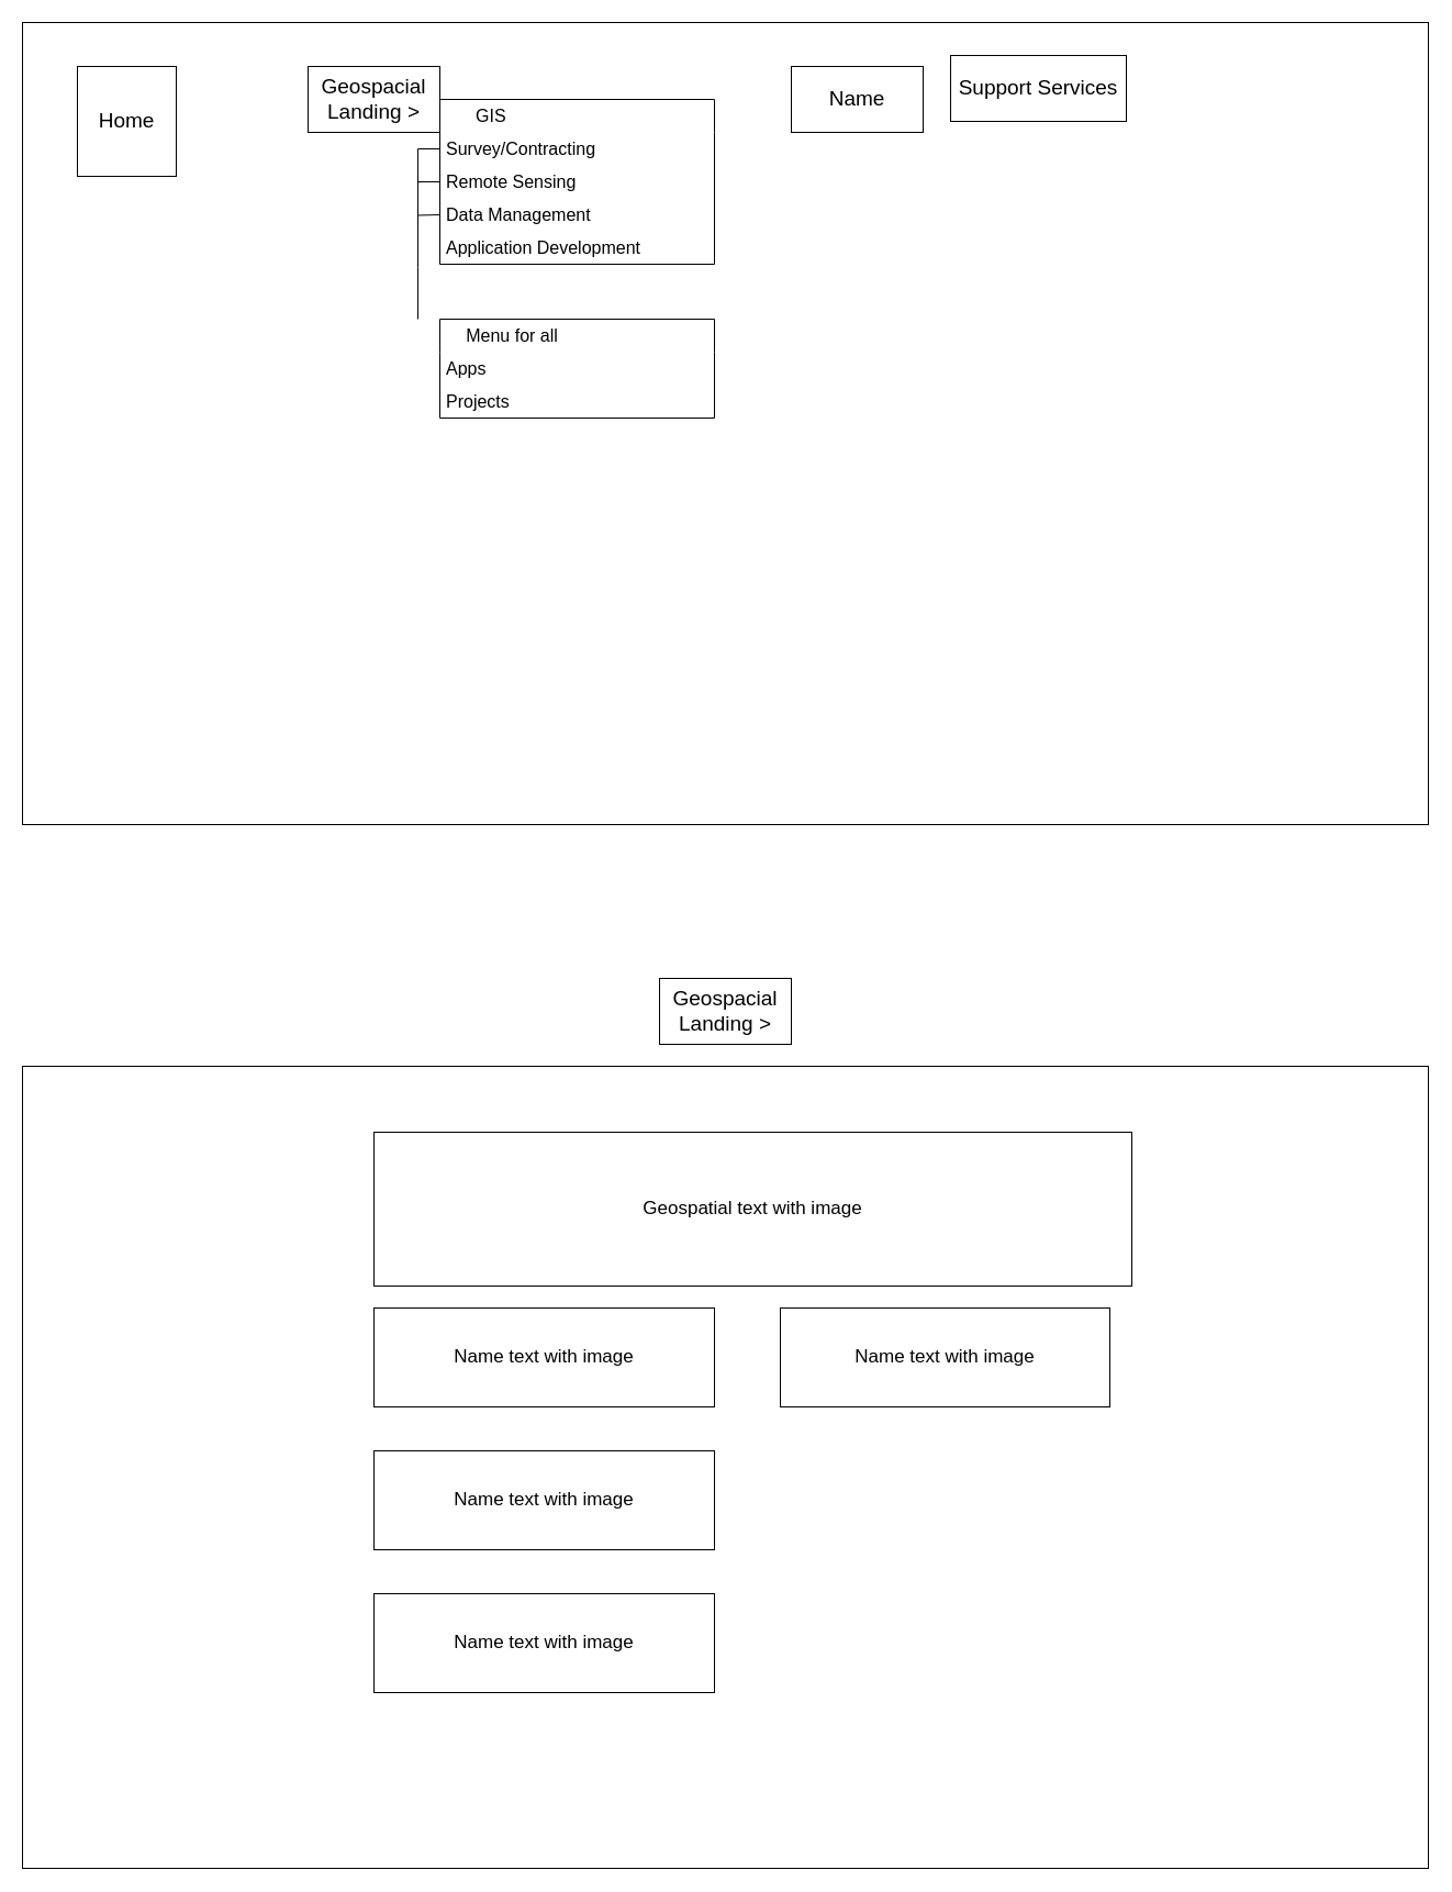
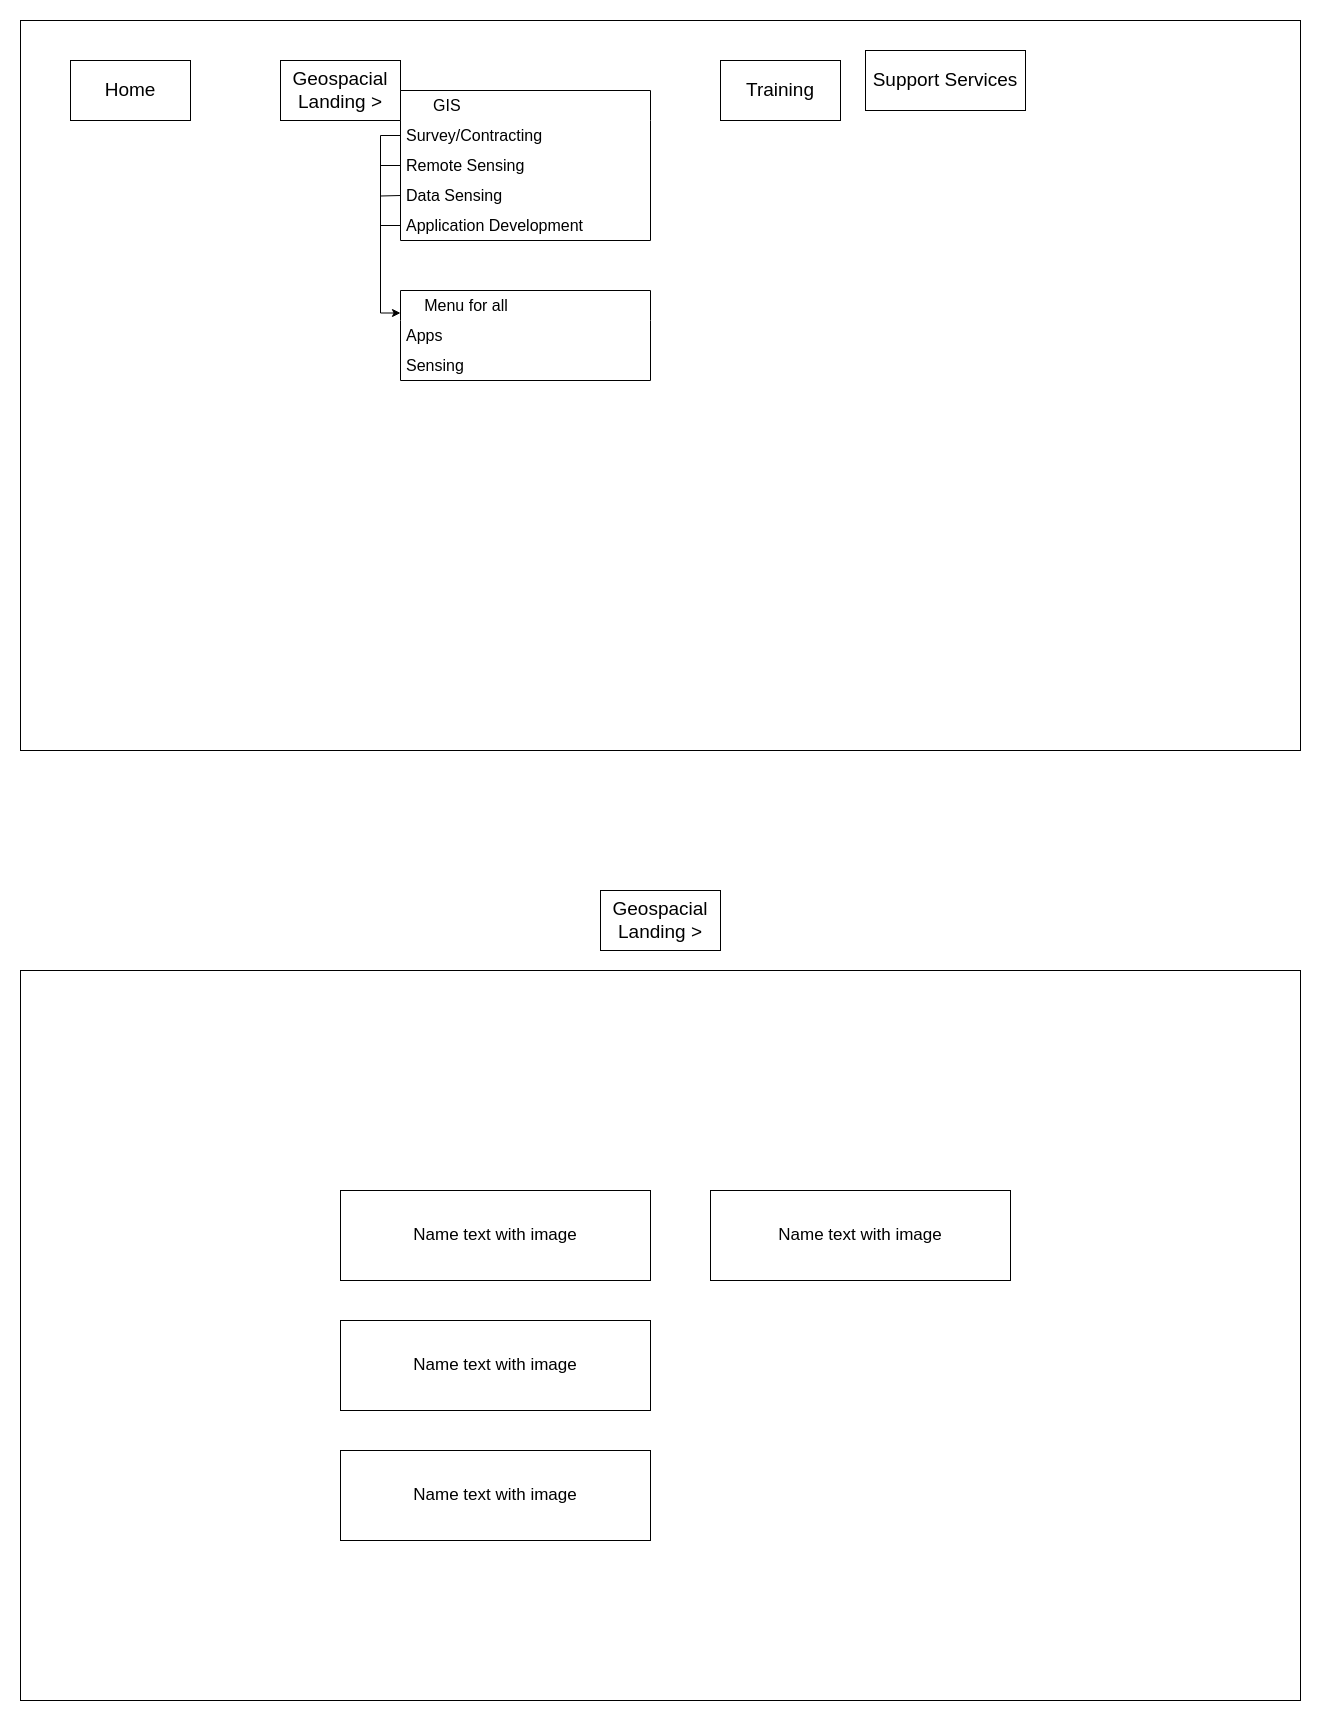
- <mxCell id="14" value="&lt;font style=&quot;font-size: 19px;&quot;&gt;Name&lt;/font&gt;" style="rounded=0;whiteSpace=wrap;html=1;" parent="1" vertex="1"><mxGeometry x="720" y="60" width="120" height="60" as="geometry" /></mxCell>
+ <mxCell id="14" value="&lt;font style=&quot;font-size: 19px;&quot;&gt;Training&lt;/font&gt;" style="rounded=0;whiteSpace=wrap;html=1;" parent="1" vertex="1"><mxGeometry x="720" y="60" width="120" height="60" as="geometry" /></mxCell>
- <mxCell id="5" value="&lt;font style=&quot;font-size: 19px;&quot;&gt;Home&lt;/font&gt;" style="rounded=0;whiteSpace=wrap;html=1;" parent="1" vertex="1"><mxGeometry x="70" y="60" width="90" height="100" as="geometry" /></mxCell>
+ <mxCell id="5" value="&lt;font style=&quot;font-size: 19px;&quot;&gt;Home&lt;/font&gt;" style="rounded=0;whiteSpace=wrap;html=1;" parent="1" vertex="1"><mxGeometry x="70" y="60" width="120" height="60" as="geometry" /></mxCell>
- <mxCell id="12" value="Data Management" style="text;strokeColor=none;fillColor=none;align=left;verticalAlign=middle;spacingLeft=4;spacingRight=4;overflow=hidden;points=[[0,0.5],[1,0.5]];portConstraint=eastwest;rotatable=0;whiteSpace=wrap;html=1;fontSize=16;" parent="7" vertex="1"><mxGeometry y="90" width="250" height="30" as="geometry" /></mxCell>
+ <mxCell id="12" value="Data Sensing" style="text;strokeColor=none;fillColor=none;align=left;verticalAlign=middle;spacingLeft=4;spacingRight=4;overflow=hidden;points=[[0,0.5],[1,0.5]];portConstraint=eastwest;rotatable=0;whiteSpace=wrap;html=1;fontSize=16;" parent="7" vertex="1"><mxGeometry y="90" width="250" height="30" as="geometry" /></mxCell>
+ <mxCell id="18" style="edgeStyle=orthogonalEdgeStyle;rounded=0;orthogonalLoop=1;jettySize=auto;html=1;exitX=0;exitY=0.5;exitDx=0;exitDy=0;entryX=0;entryY=0.25;entryDx=0;entryDy=0;" edge="1" parent="1" source="13" target="15"><mxGeometry relative="1" as="geometry" /></mxCell>
- <mxCell id="17" value="Projects" style="text;strokeColor=none;fillColor=none;align=left;verticalAlign=middle;spacingLeft=4;spacingRight=4;overflow=hidden;points=[[0,0.5],[1,0.5]];portConstraint=eastwest;rotatable=0;whiteSpace=wrap;html=1;fontSize=16;" vertex="1" parent="15"><mxGeometry y="60" width="250" height="30" as="geometry" /></mxCell>
+ <mxCell id="17" value="Sensing" style="text;strokeColor=none;fillColor=none;align=left;verticalAlign=middle;spacingLeft=4;spacingRight=4;overflow=hidden;points=[[0,0.5],[1,0.5]];portConstraint=eastwest;rotatable=0;whiteSpace=wrap;html=1;fontSize=16;" vertex="1" parent="15"><mxGeometry y="60" width="250" height="30" as="geometry" /></mxCell>
- <mxCell id="21" value="&lt;font style=&quot;font-size: 17px;&quot;&gt;Geospatial text with image&lt;/font&gt;" style="rounded=0;whiteSpace=wrap;html=1;" vertex="1" parent="1"><mxGeometry x="340" y="1030" width="690" height="140" as="geometry" /></mxCell>
